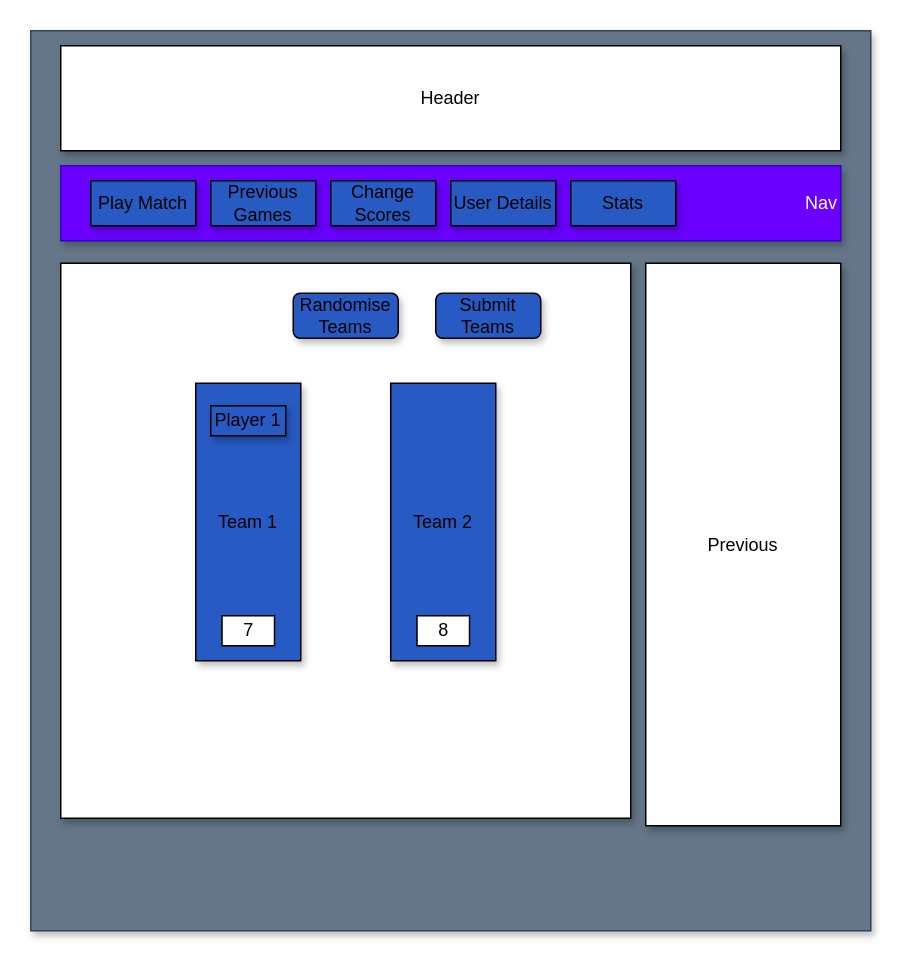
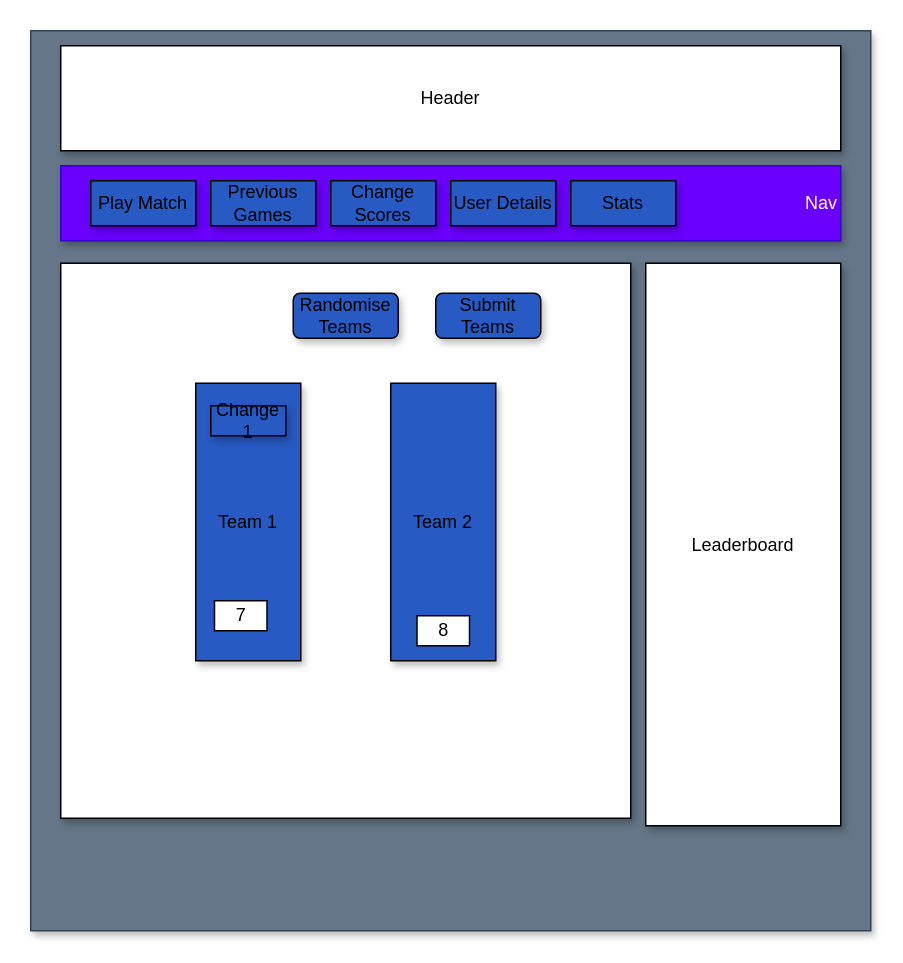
- <mxCell id="13" value="Player 1" style="rounded=0;whiteSpace=wrap;html=1;shadow=1;fillColor=#275AC2;" parent="1" vertex="1"><mxGeometry x="140" y="270" width="50" height="20" as="geometry" /></mxCell>
+ <mxCell id="13" value="Change 1" style="rounded=0;whiteSpace=wrap;html=1;shadow=1;fillColor=#275AC2;" parent="1" vertex="1"><mxGeometry x="140" y="270" width="50" height="20" as="geometry" /></mxCell>
- <mxCell id="4" value="Previous" style="rounded=0;whiteSpace=wrap;html=1;shadow=1;align=center;" parent="1" vertex="1"><mxGeometry x="430" y="175" width="130" height="375" as="geometry" /></mxCell>
+ <mxCell id="4" value="Leaderboard" style="rounded=0;whiteSpace=wrap;html=1;shadow=1;align=center;" parent="1" vertex="1"><mxGeometry x="430" y="175" width="130" height="375" as="geometry" /></mxCell>
- <mxCell id="17" value="7" style="rounded=0;whiteSpace=wrap;html=1;" parent="1" vertex="1"><mxGeometry x="147.5" y="410" width="35" height="20" as="geometry" /></mxCell>
+ <mxCell id="17" value="7" style="rounded=0;whiteSpace=wrap;html=1;" parent="1" vertex="1"><mxGeometry x="142.5" y="400" width="35" height="20" as="geometry" /></mxCell>
